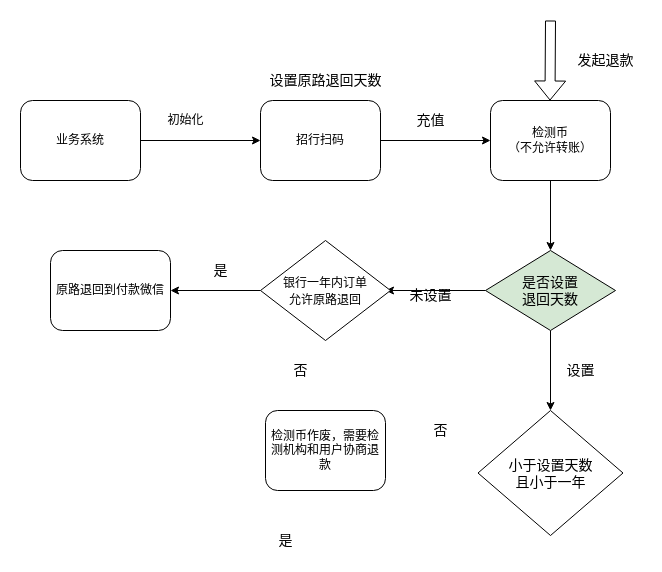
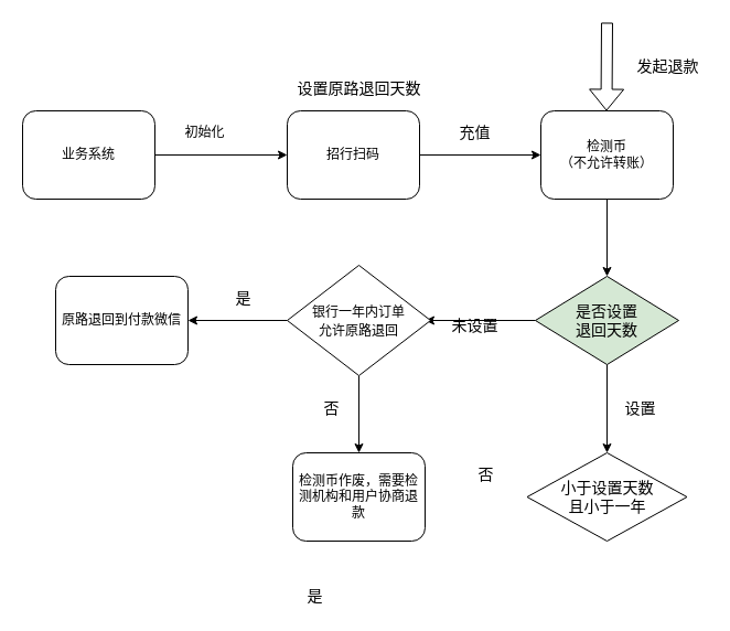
+ <mxCell id="18" style="edgeStyle=orthogonalEdgeStyle;rounded=0;orthogonalLoop=1;jettySize=auto;html=1;entryX=0.5;entryY=0;entryDx=0;entryDy=0;fontSize=14;" edge="1" parent="1" source="19" target="20"><mxGeometry relative="1" as="geometry" /></mxCell>
- <mxCell id="24" value="小于设置天数&lt;br&gt;且小于一年" style="rhombus;whiteSpace=wrap;html=1;fontSize=14;" vertex="1" parent="1"><mxGeometry x="477.5" y="410" width="145" height="125" as="geometry" /></mxCell>
+ <mxCell id="24" value="小于设置天数&lt;br&gt;且小于一年" style="rhombus;whiteSpace=wrap;html=1;fontSize=14;" vertex="1" parent="1"><mxGeometry x="477.5" y="410" width="145" height="80" as="geometry" /></mxCell>
